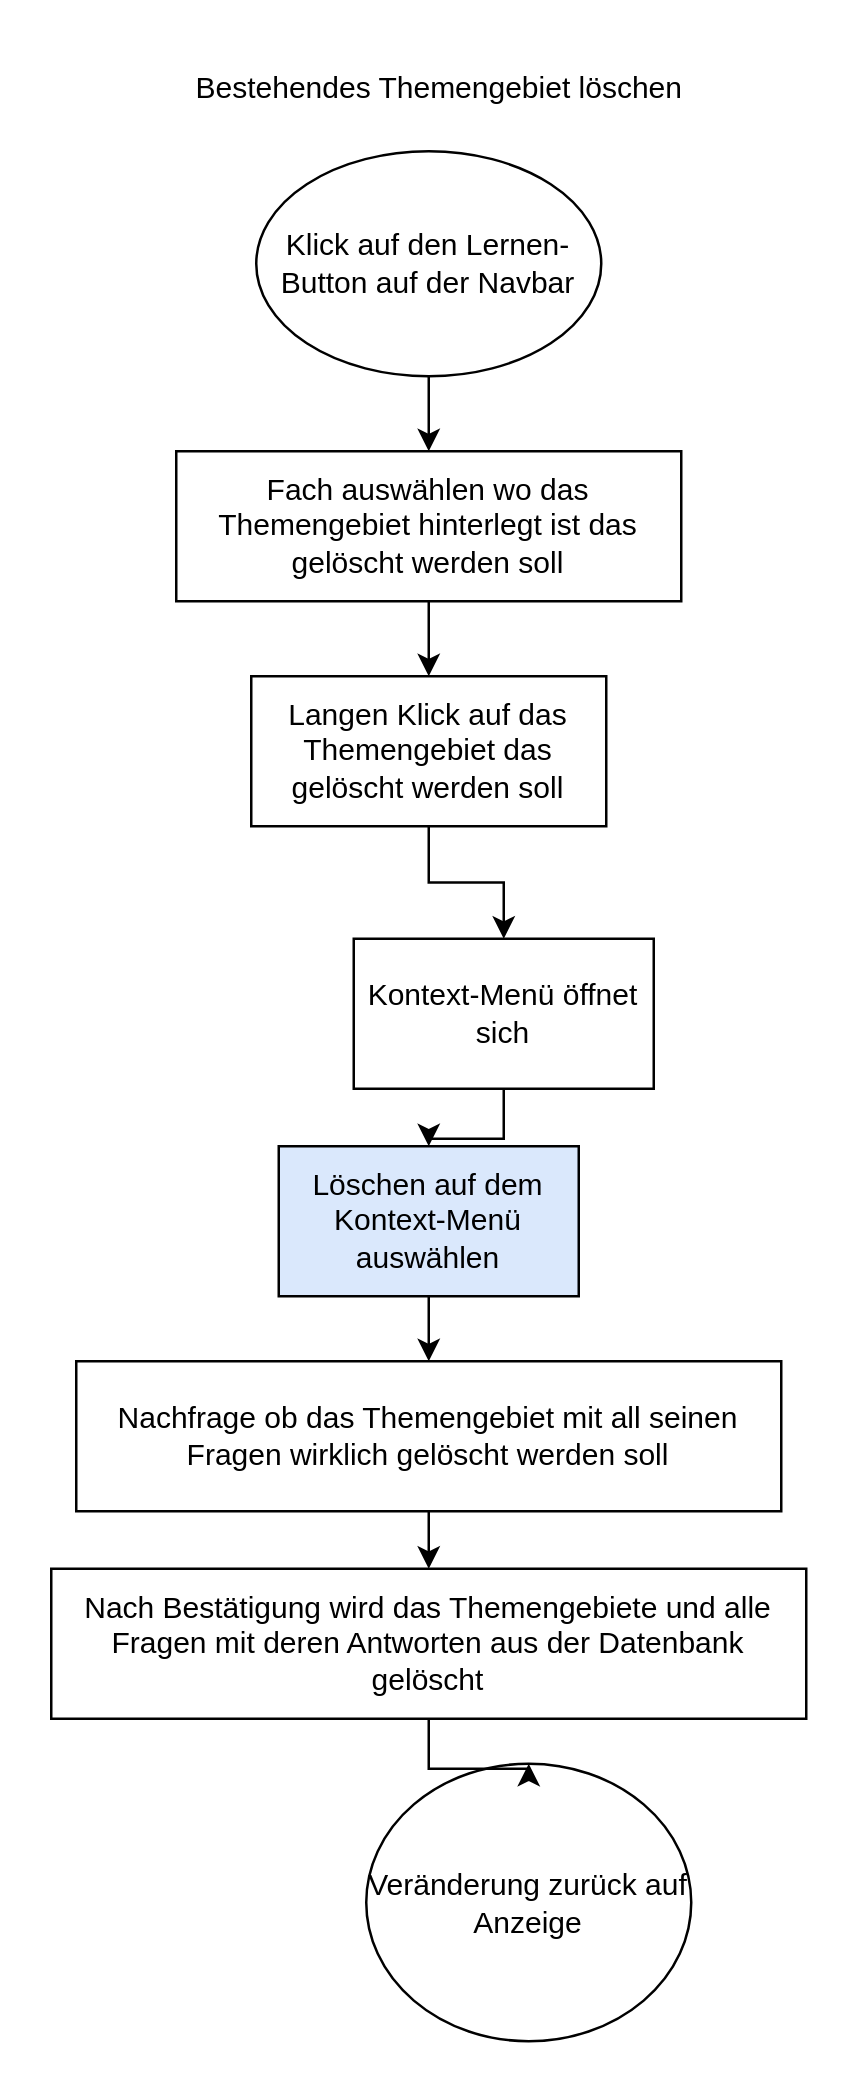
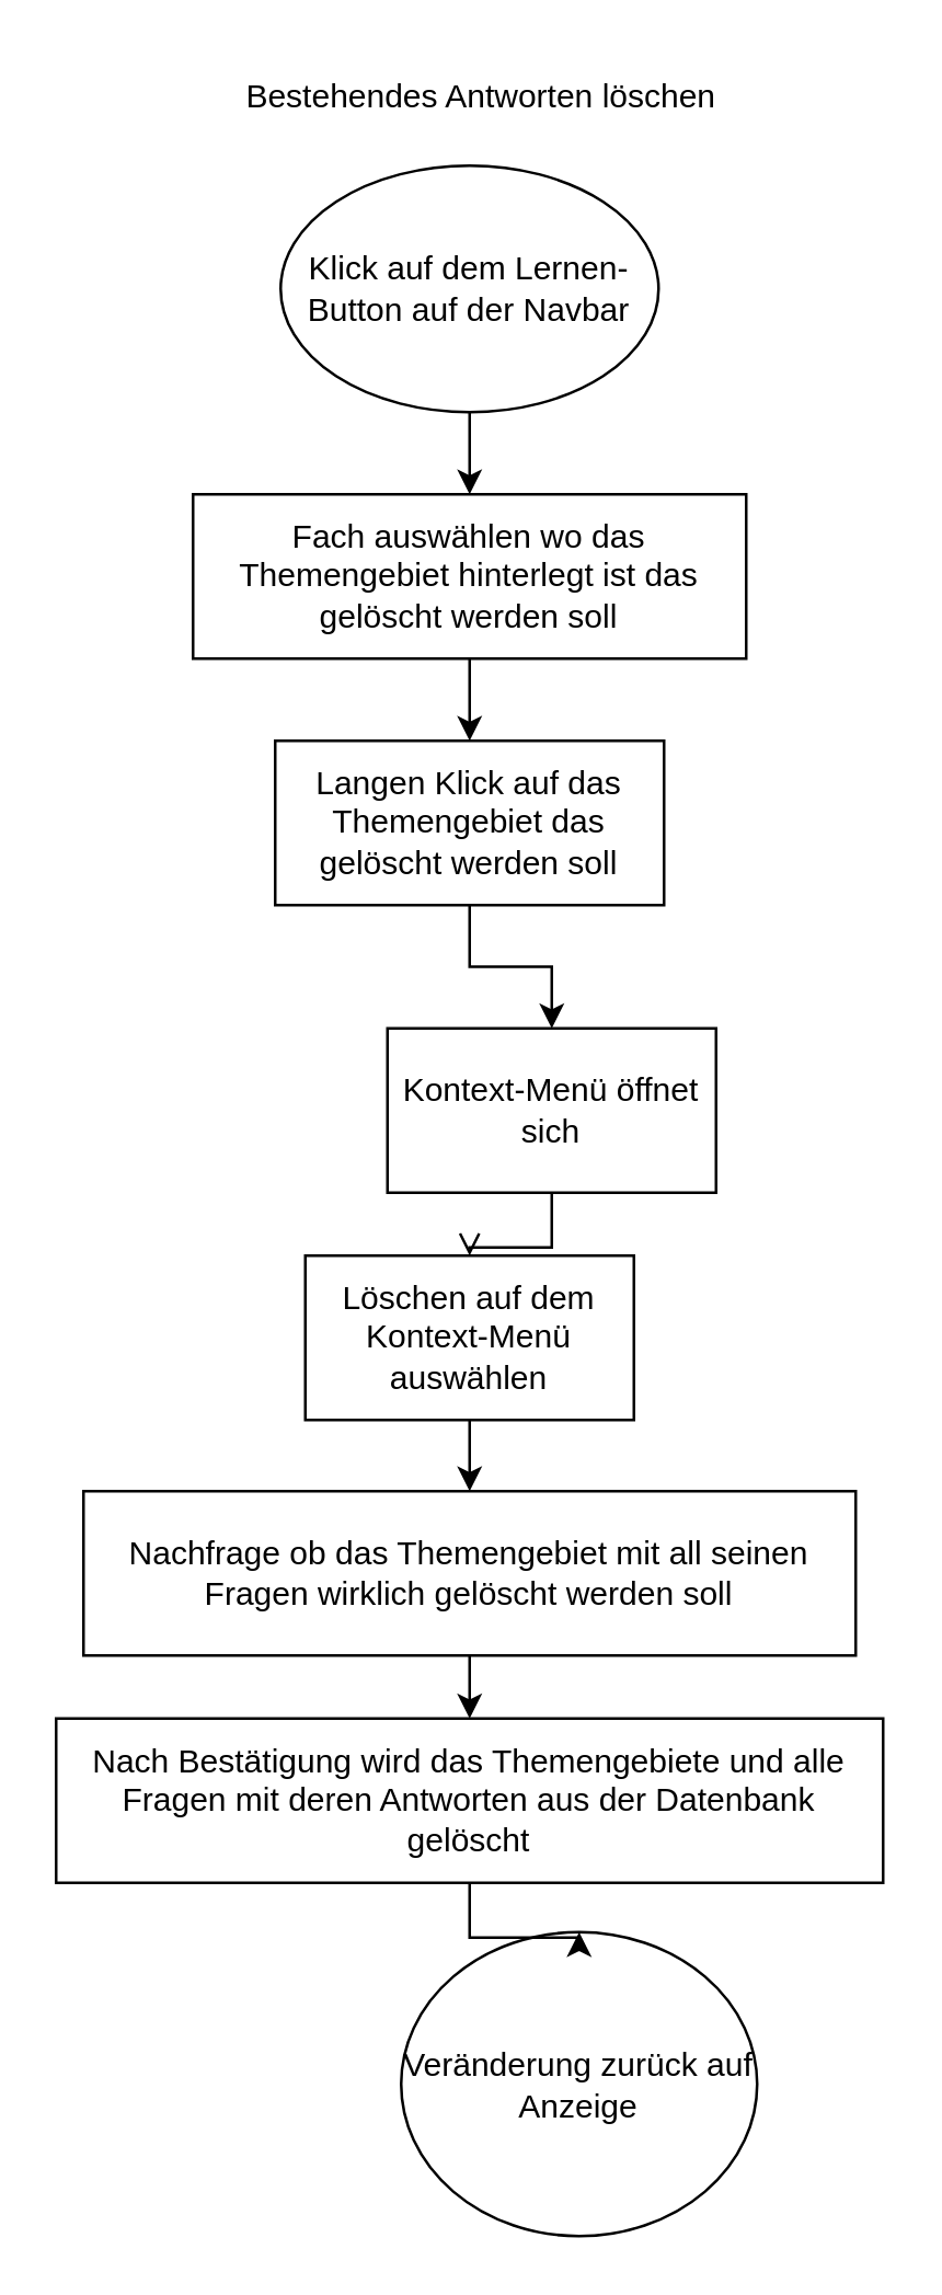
- <mxCell id="4" value="Bestehendes Themengebiet löschen" style="text;html=1;strokeColor=none;fillColor=none;align=center;verticalAlign=middle;whiteSpace=wrap;rounded=0;" vertex="1" parent="1"><mxGeometry x="59" y="20" width="233" height="30" as="geometry" /></mxCell>
+ <mxCell id="4" value="Bestehendes Antworten löschen" style="text;html=1;strokeColor=none;fillColor=none;align=center;verticalAlign=middle;whiteSpace=wrap;rounded=0;" vertex="1" parent="1"><mxGeometry x="59" y="20" width="233" height="30" as="geometry" /></mxCell>
- <mxCell id="3" value="Klick auf den Lernen- Button auf der Navbar" style="ellipse;whiteSpace=wrap;html=1;" vertex="1" parent="1"><mxGeometry x="102" y="60" width="138" height="90" as="geometry" /></mxCell>
+ <mxCell id="3" value="Klick auf dem Lernen- Button auf der Navbar" style="ellipse;whiteSpace=wrap;html=1;" vertex="1" parent="1"><mxGeometry x="102" y="60" width="138" height="90" as="geometry" /></mxCell>
- <mxCell id="7" value="" style="edgeStyle=orthogonalEdgeStyle;rounded=0;orthogonalLoop=1;jettySize=auto;html=1;" edge="1" parent="1" source="8" target="10"><mxGeometry relative="1" as="geometry" /></mxCell>
+ <mxCell id="7" value="" style="edgeStyle=orthogonalEdgeStyle;rounded=0;orthogonalLoop=1;jettySize=auto;html=1;endArrow=open;" edge="1" parent="1" source="8" target="10"><mxGeometry relative="1" as="geometry" /></mxCell>
- <mxCell id="10" value="Löschen auf dem Kontext-Menü auswählen" style="whiteSpace=wrap;html=1;fillColor=#dae8fc;" vertex="1" parent="1"><mxGeometry x="111" y="458" width="120" height="60" as="geometry" /></mxCell>
+ <mxCell id="10" value="Löschen auf dem Kontext-Menü auswählen" style="whiteSpace=wrap;html=1;" vertex="1" parent="1"><mxGeometry x="111" y="458" width="120" height="60" as="geometry" /></mxCell>
